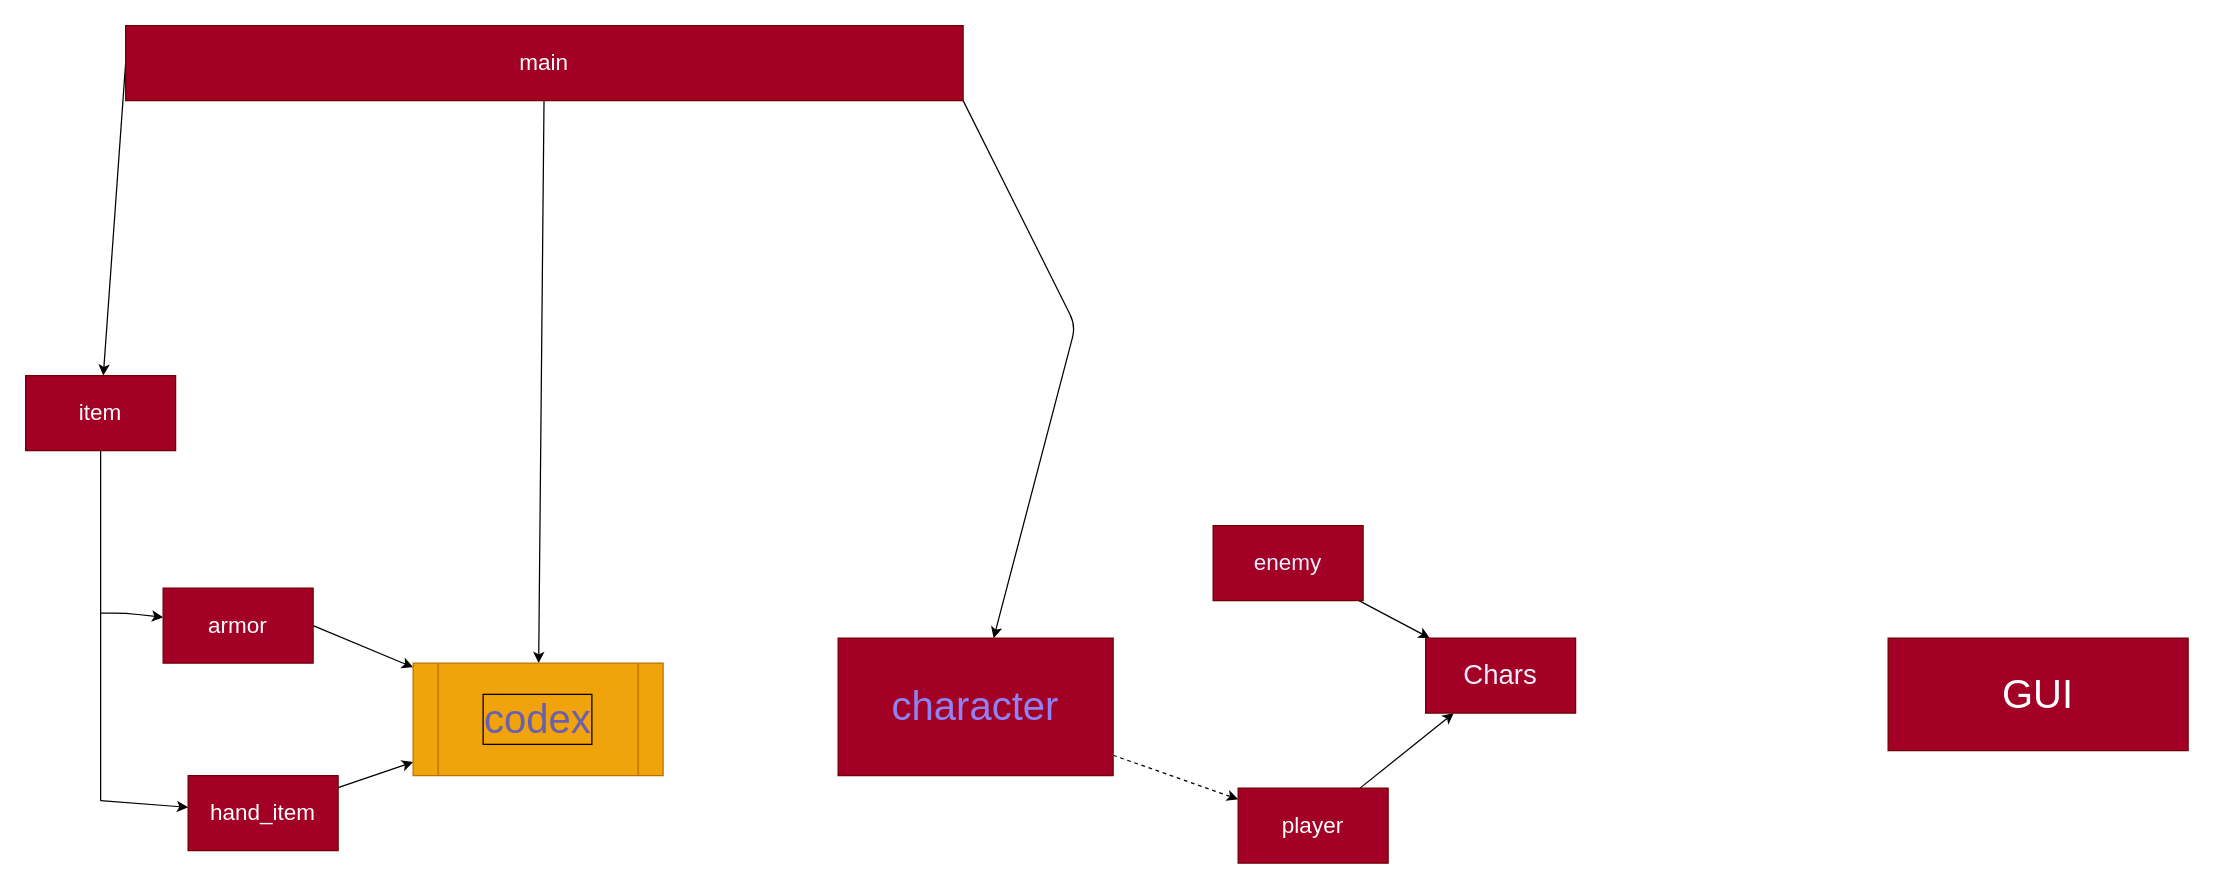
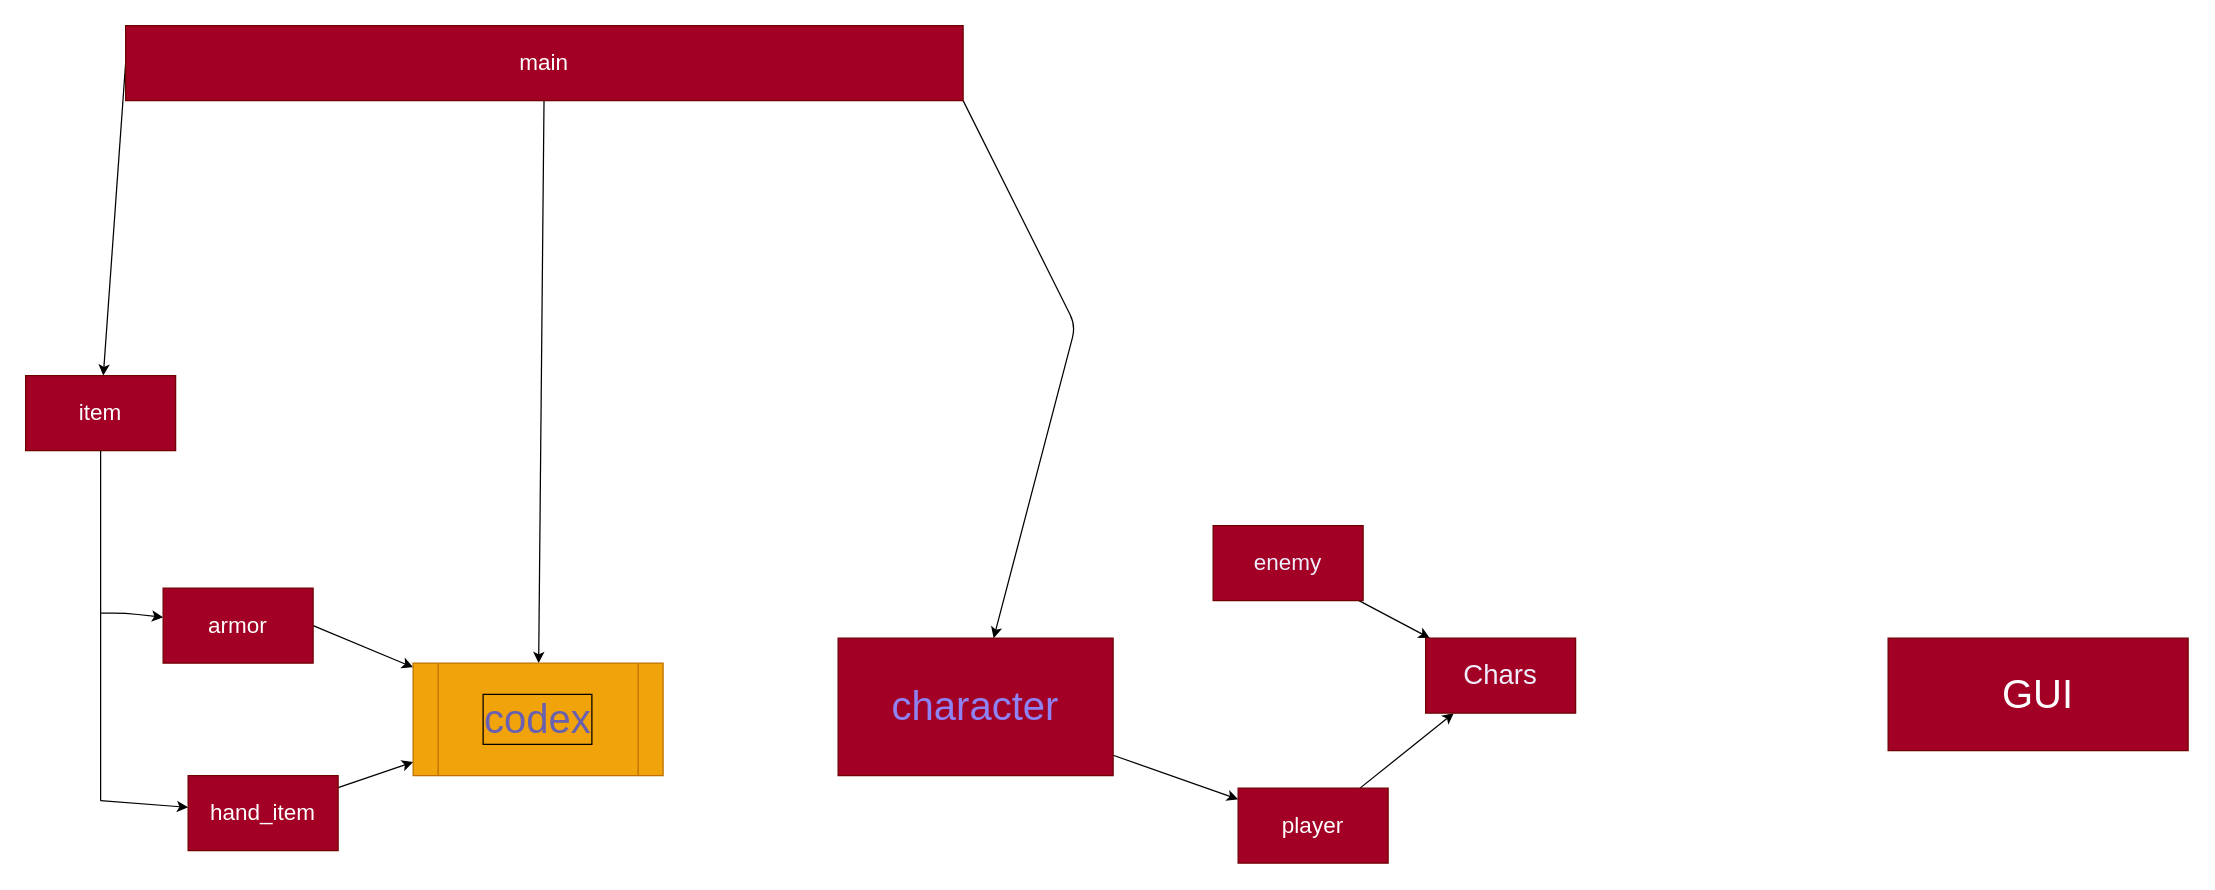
- <mxCell id="6" value="" style="edgeStyle=none;html=1;dashed=1;" parent="1" source="7" target="9" edge="1"><mxGeometry relative="1" as="geometry" /></mxCell>
+ <mxCell id="6" value="" style="edgeStyle=none;html=1;" parent="1" source="7" target="9" edge="1"><mxGeometry relative="1" as="geometry" /></mxCell>
